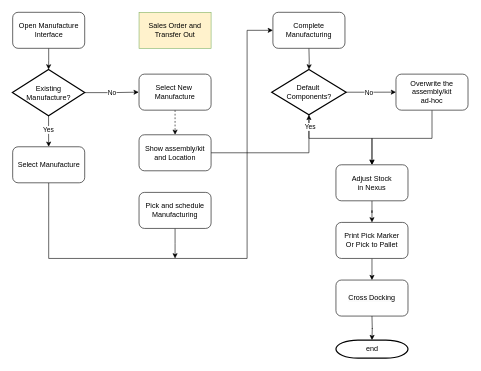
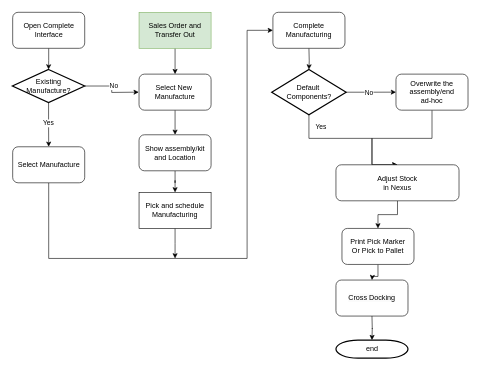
- <mxCell id="8" value="&lt;span style=&quot;text-wrap-mode: nowrap;&quot;&gt;Open Manufacture&lt;/span&gt;&lt;div&gt;&lt;span style=&quot;text-wrap-mode: nowrap;&quot;&gt;Interface&lt;/span&gt;&lt;/div&gt;" style="rounded=1;whiteSpace=wrap;html=1;" parent="1" vertex="1"><mxGeometry x="20.5" y="20" width="120" height="60" as="geometry" /></mxCell>
+ <mxCell id="8" value="&lt;span style=&quot;text-wrap-mode: nowrap;&quot;&gt;Open Complete&lt;/span&gt;&lt;div&gt;&lt;span style=&quot;text-wrap-mode: nowrap;&quot;&gt;Interface&lt;/span&gt;&lt;/div&gt;" style="rounded=1;whiteSpace=wrap;html=1;" parent="1" vertex="1"><mxGeometry x="20.5" y="20" width="120" height="60" as="geometry" /></mxCell>
- <mxCell id="25" value="Sales Order and Transfer Out" style="rounded=0;whiteSpace=wrap;html=1;fillColor=#fff2cc;strokeColor=#82b366;" parent="1" vertex="1"><mxGeometry x="231" y="20" width="120" height="60" as="geometry" /></mxCell>
+ <mxCell id="25" value="Sales Order and Transfer Out" style="rounded=0;whiteSpace=wrap;html=1;fillColor=#d5e8d4;strokeColor=#82b366;" parent="1" vertex="1"><mxGeometry x="231" y="20" width="120" height="60" as="geometry" /></mxCell>
+ <mxCell id="24" value="" style="edgeStyle=orthogonalEdgeStyle;rounded=0;orthogonalLoop=1;jettySize=auto;html=1;" parent="1" source="25" target="13" edge="1"><mxGeometry relative="1" as="geometry" /></mxCell>
- <mxCell id="22" value="Overwrite the assembly/kit&lt;div&gt;ad-hoc&lt;/div&gt;" style="rounded=1;whiteSpace=wrap;html=1;" parent="1" vertex="1"><mxGeometry x="659" y="123" width="120" height="60" as="geometry" /></mxCell>
+ <mxCell id="22" value="Overwrite the assembly/end&lt;div&gt;ad-hoc&lt;/div&gt;" style="rounded=1;whiteSpace=wrap;html=1;" parent="1" vertex="1"><mxGeometry x="659" y="123" width="120" height="60" as="geometry" /></mxCell>
- <mxCell id="6" value="Existing&lt;div&gt;Manufacture?&lt;/div&gt;" style="shape=mxgraph.flowchart.decision;strokeWidth=2;gradientColor=none;gradientDirection=north;fontStyle=0;html=1;" parent="1" vertex="1"><mxGeometry x="20" y="115.25" width="120.5" height="77" as="geometry" /></mxCell>
+ <mxCell id="6" value="Existing&lt;div&gt;Manufacture?&lt;/div&gt;" style="shape=mxgraph.flowchart.decision;strokeWidth=2;gradientColor=none;gradientDirection=north;fontStyle=0;html=1;" parent="1" vertex="1"><mxGeometry x="20" y="115.25" width="120.5" height="55" as="geometry" /></mxCell>
- <mxCell id="12" value="" style="edgeStyle=orthogonalEdgeStyle;rounded=0;orthogonalLoop=1;jettySize=auto;html=1;dashed=1;" parent="1" source="13" target="15" edge="1"><mxGeometry relative="1" as="geometry" /></mxCell>
+ <mxCell id="12" value="" style="edgeStyle=orthogonalEdgeStyle;rounded=0;orthogonalLoop=1;jettySize=auto;html=1;" parent="1" source="13" target="15" edge="1"><mxGeometry relative="1" as="geometry" /></mxCell>
- <mxCell id="14" value="" style="edgeStyle=orthogonalEdgeStyle;rounded=0;orthogonalLoop=1;jettySize=auto;html=1;" parent="1" source="15" target="31" edge="1"><mxGeometry relative="1" as="geometry" /></mxCell>
+ <mxCell id="14" value="" style="edgeStyle=orthogonalEdgeStyle;rounded=0;orthogonalLoop=1;jettySize=auto;html=1;" parent="1" source="15" target="17" edge="1"><mxGeometry relative="1" as="geometry" /></mxCell>
- <mxCell id="34" value="Adjust Stock&lt;div&gt;in Nexus&lt;/div&gt;" style="rounded=1;whiteSpace=wrap;html=1;" vertex="1" parent="1"><mxGeometry x="559" y="274" width="120" height="60" as="geometry" /></mxCell>
+ <mxCell id="34" value="Adjust Stock&lt;div&gt;in Nexus&lt;/div&gt;" style="rounded=1;whiteSpace=wrap;html=1;" vertex="1" parent="1"><mxGeometry x="559" y="274" width="205" height="60" as="geometry" /></mxCell>
- <mxCell id="17" value="&lt;span style=&quot;text-wrap-mode: nowrap;&quot;&gt;Pick and schedule&lt;/span&gt;&lt;div&gt;&lt;span style=&quot;text-wrap-mode: nowrap;&quot;&gt;Manufacturing&lt;/span&gt;&lt;/div&gt;" style="rounded=1;whiteSpace=wrap;html=1;" parent="1" vertex="1"><mxGeometry x="231" y="320" width="120" height="60" as="geometry" /></mxCell>
+ <mxCell id="17" value="&lt;span style=&quot;text-wrap-mode: nowrap;&quot;&gt;Pick and schedule&lt;/span&gt;&lt;div&gt;&lt;span style=&quot;text-wrap-mode: nowrap;&quot;&gt;Manufacturing&lt;/span&gt;&lt;/div&gt;" style="whiteSpace=wrap;html=1;rounded=0;" parent="1" vertex="1"><mxGeometry x="231" y="320" width="120" height="60" as="geometry" /></mxCell>
- <mxCell id="20" value="Print Pick Marker&lt;div&gt;Or Pick to Pallet&lt;/div&gt;" style="rounded=1;whiteSpace=wrap;html=1;" parent="1" vertex="1"><mxGeometry x="559" y="370" width="120" height="60" as="geometry" /></mxCell>
+ <mxCell id="20" value="Print Pick Marker&lt;div&gt;Or Pick to Pallet&lt;/div&gt;" style="rounded=1;whiteSpace=wrap;html=1;" parent="1" vertex="1"><mxGeometry x="569" y="380" width="120" height="60" as="geometry" /></mxCell>
